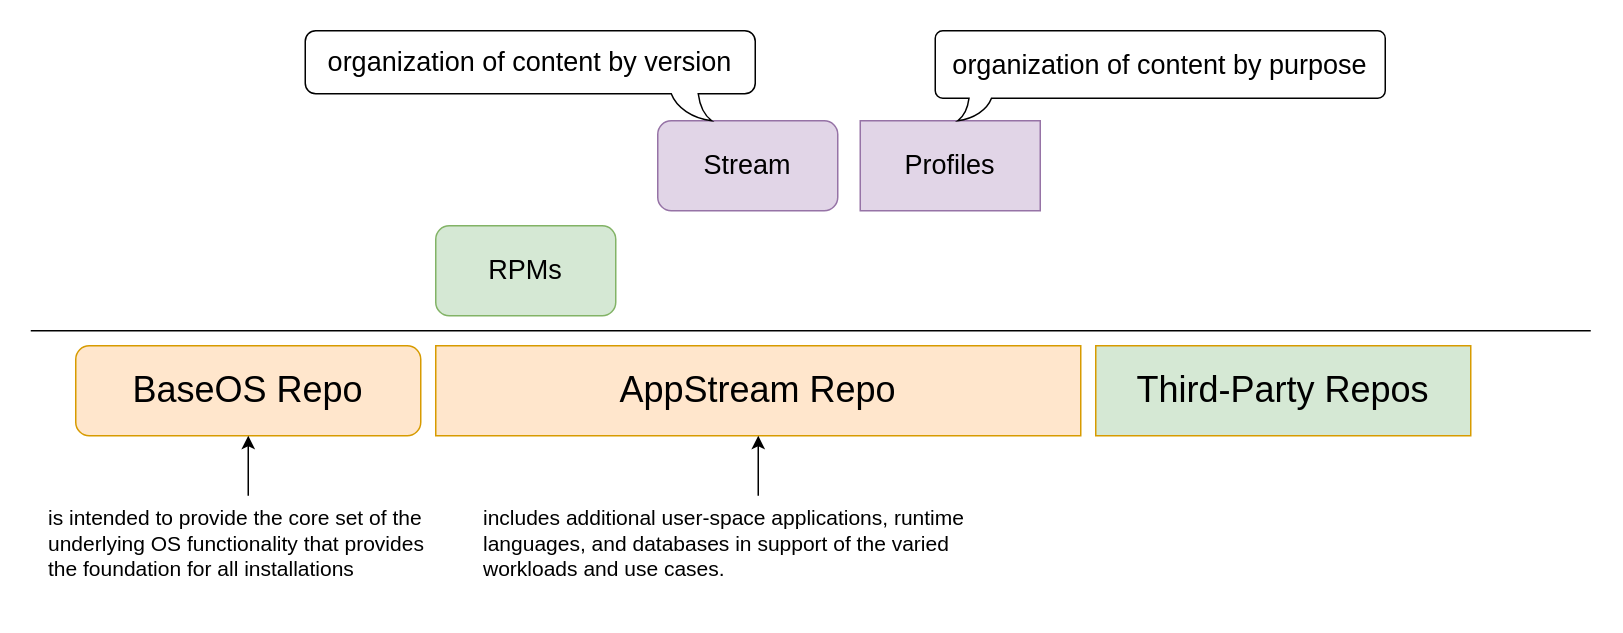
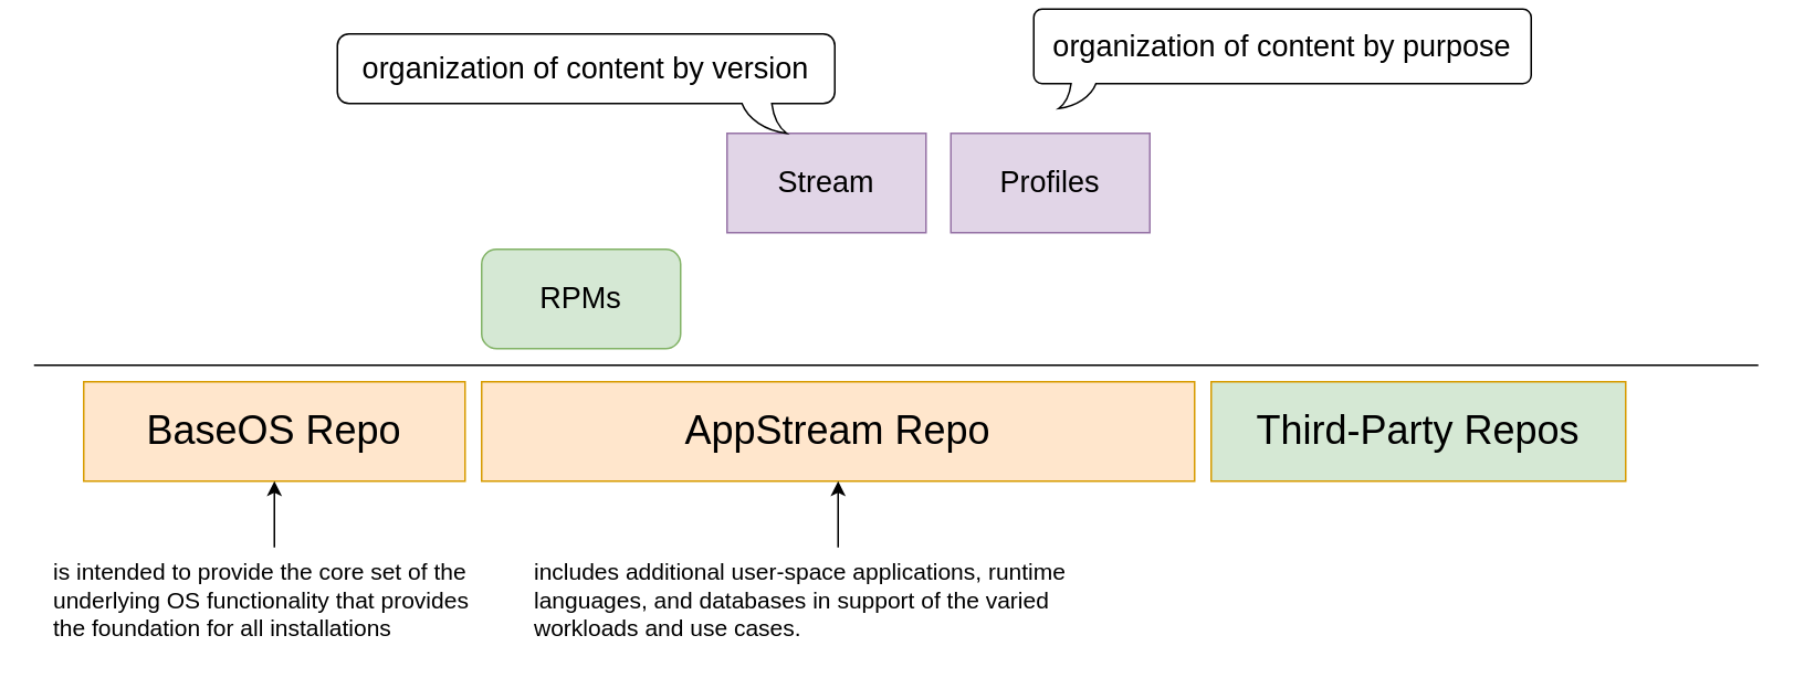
- <mxCell id="9" value="organization of content by purpose" style="whiteSpace=wrap;html=1;shape=mxgraph.basic.roundRectCallout;dx=30;dy=15;size=5;boundedLbl=1;fontSize=18;" vertex="1" parent="1"><mxGeometry x="623" y="20" width="300" height="60" as="geometry" /></mxCell>
+ <mxCell id="9" value="organization of content by purpose" style="whiteSpace=wrap;html=1;shape=mxgraph.basic.roundRectCallout;dx=30;dy=15;size=5;boundedLbl=1;fontSize=18;" vertex="1" parent="1"><mxGeometry x="623" y="5" width="300" height="60" as="geometry" /></mxCell>
- <mxCell id="6" value="Stream" style="rounded=1;whiteSpace=wrap;html=1;fontSize=18;fillColor=#e1d5e7;strokeColor=#9673a6;" vertex="1" parent="1"><mxGeometry x="438" y="80" width="120" height="60" as="geometry" /></mxCell>
+ <mxCell id="6" value="Stream" style="whiteSpace=wrap;html=1;fontSize=18;fillColor=#e1d5e7;strokeColor=#9673a6;rounded=0;" vertex="1" parent="1"><mxGeometry x="438" y="80" width="120" height="60" as="geometry" /></mxCell>
- <mxCell id="2" value="&lt;div style=&quot;font-size: 24px&quot;&gt;BaseOS Repo&lt;br&gt;&lt;/div&gt;" style="whiteSpace=wrap;html=1;fillColor=#ffe6cc;strokeColor=#d79b00;fontSize=24;rounded=1;" vertex="1" parent="1"><mxGeometry x="50" y="230" width="230" height="60" as="geometry" /></mxCell>
+ <mxCell id="2" value="&lt;div style=&quot;font-size: 24px&quot;&gt;BaseOS Repo&lt;br&gt;&lt;/div&gt;" style="rounded=0;whiteSpace=wrap;html=1;fillColor=#ffe6cc;strokeColor=#d79b00;fontSize=24;" vertex="1" parent="1"><mxGeometry x="50" y="230" width="230" height="60" as="geometry" /></mxCell>
